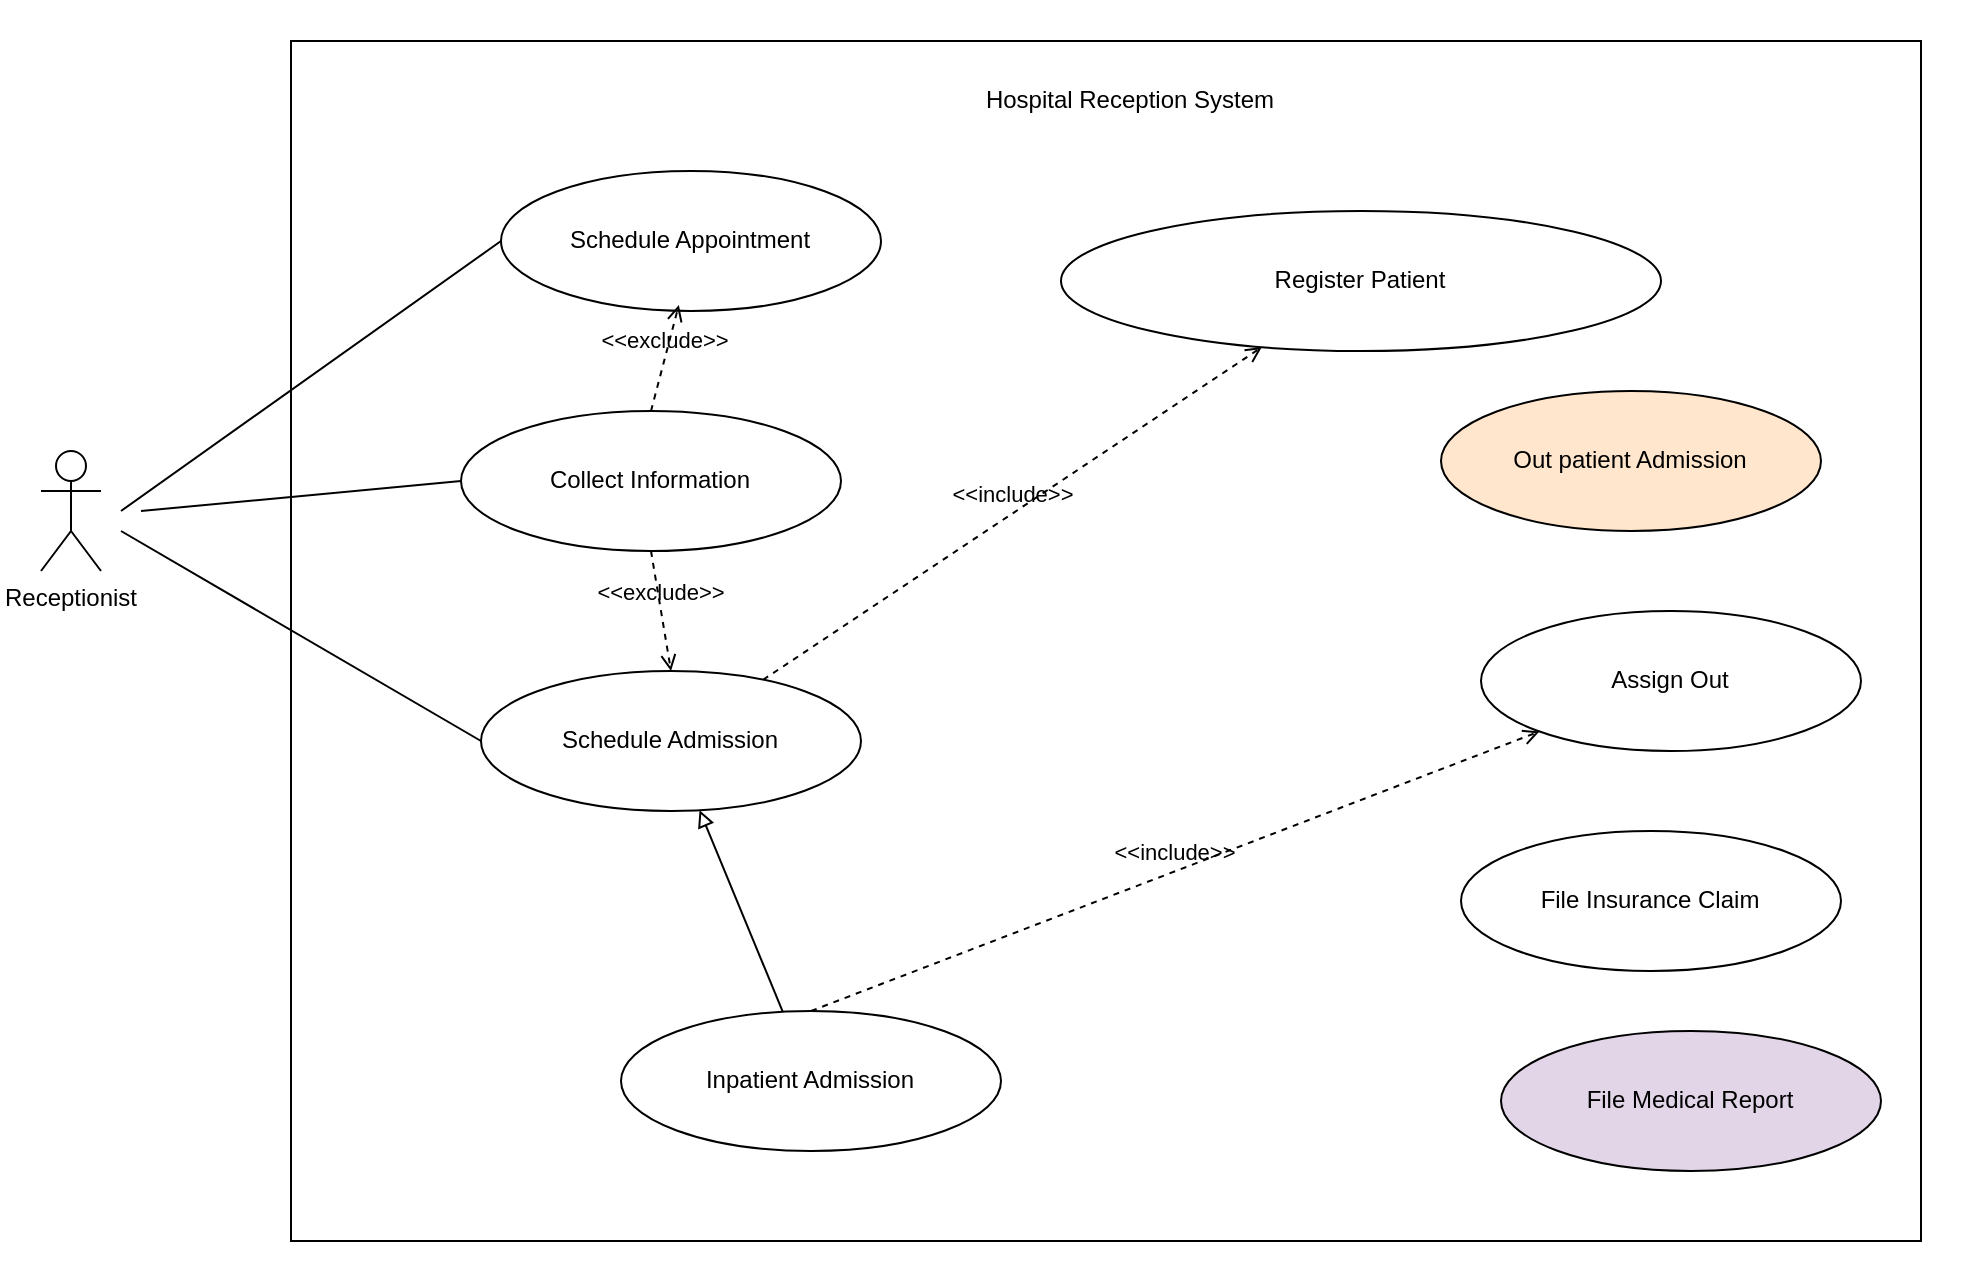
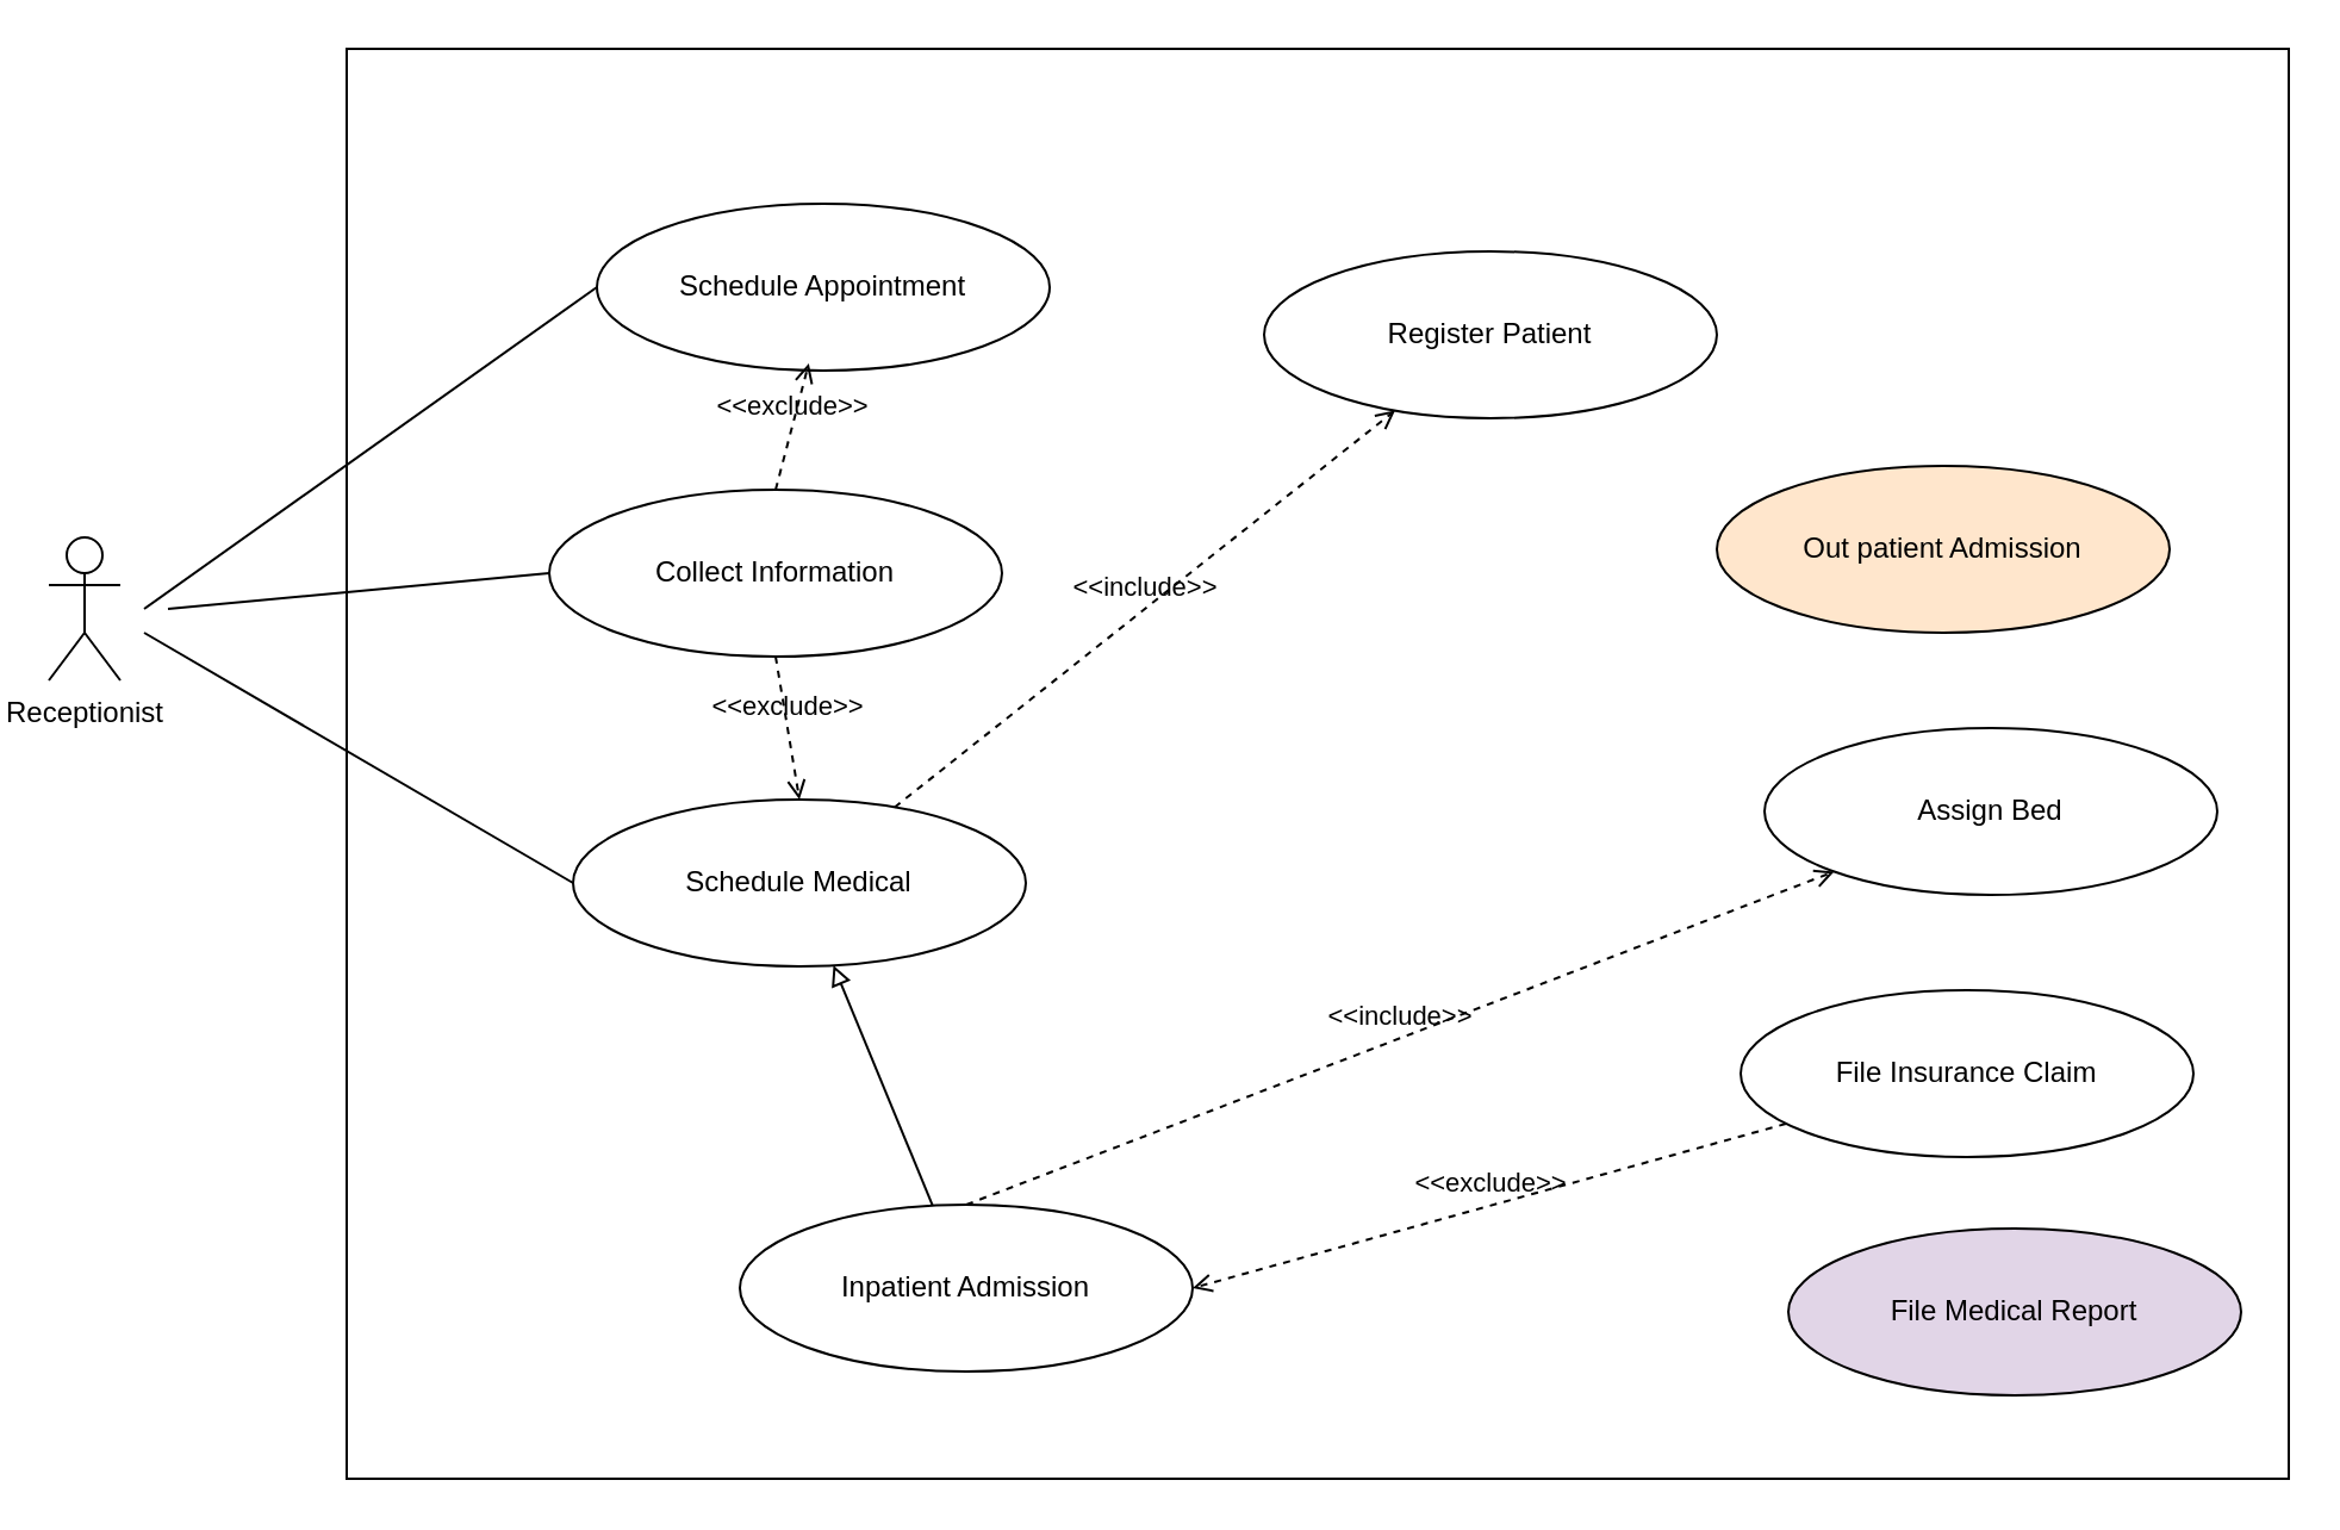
- <mxCell id="3" value="Hospital Reception System" style="text;html=1;align=center;verticalAlign=middle;whiteSpace=wrap;rounded=0;" parent="1" vertex="1"><mxGeometry x="480" y="35" width="170" height="30" as="geometry" /></mxCell>
- <mxCell id="8" value="Register Patient" style="ellipse;whiteSpace=wrap;html=1;" parent="1" vertex="1"><mxGeometry x="530" y="105" width="300" height="70" as="geometry" /></mxCell>
+ <mxCell id="8" value="Register Patient" style="ellipse;whiteSpace=wrap;html=1;" parent="1" vertex="1"><mxGeometry x="530" y="105" width="190" height="70" as="geometry" /></mxCell>
- <mxCell id="11" value="Assign Out" style="ellipse;whiteSpace=wrap;html=1;" parent="1" vertex="1"><mxGeometry x="740" y="305" width="190" height="70" as="geometry" /></mxCell>
+ <mxCell id="11" value="Assign Bed" style="ellipse;whiteSpace=wrap;html=1;" parent="1" vertex="1"><mxGeometry x="740" y="305" width="190" height="70" as="geometry" /></mxCell>
- <mxCell id="6" value="Schedule Admission" style="ellipse;whiteSpace=wrap;html=1;" parent="1" vertex="1"><mxGeometry x="240" y="335" width="190" height="70" as="geometry" /></mxCell>
+ <mxCell id="6" value="Schedule Medical" style="ellipse;whiteSpace=wrap;html=1;" parent="1" vertex="1"><mxGeometry x="240" y="335" width="190" height="70" as="geometry" /></mxCell>
+ <mxCell id="17" value="&amp;lt;&amp;lt;exclude&amp;gt;&amp;gt;" style="html=1;verticalAlign=bottom;labelBackgroundColor=none;endArrow=open;endFill=0;dashed=1;rounded=0;entryX=1;entryY=0.5;entryDx=0;entryDy=0;" parent="1" source="12" target="9" edge="1"><mxGeometry width="160" relative="1" as="geometry"><mxPoint x="460" y="845" as="sourcePoint" /><mxPoint x="700" y="515" as="targetPoint" /></mxGeometry></mxCell>
